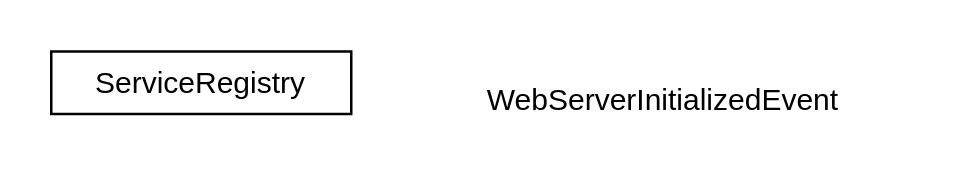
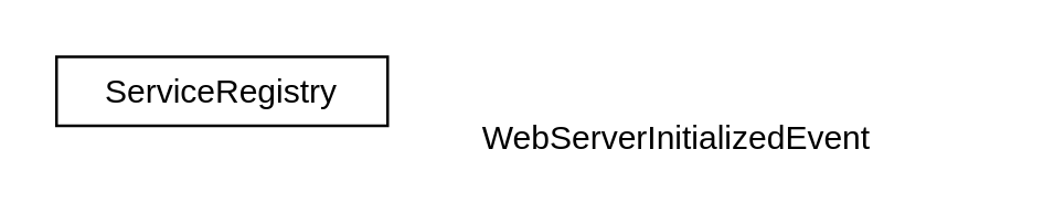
- <mxCell id="3" value="WebServerInitializedEvent" style="text;html=1;strokeColor=none;fillColor=none;align=center;verticalAlign=middle;whiteSpace=wrap;rounded=0;" vertex="1" parent="1"><mxGeometry x="170" y="25" width="190" height="30" as="geometry" /></mxCell>
+ <mxCell id="3" value="WebServerInitializedEvent" style="text;html=1;strokeColor=none;fillColor=none;align=center;verticalAlign=middle;whiteSpace=wrap;rounded=0;" vertex="1" parent="1"><mxGeometry x="150" y="35" width="190" height="30" as="geometry" /></mxCell>
